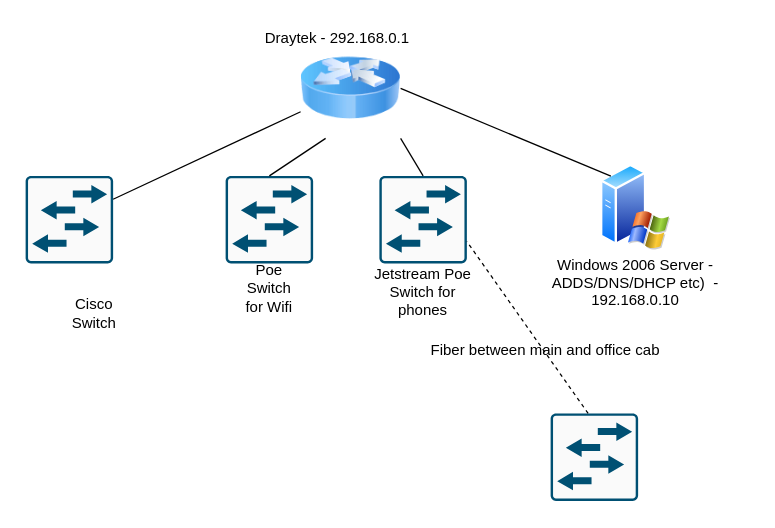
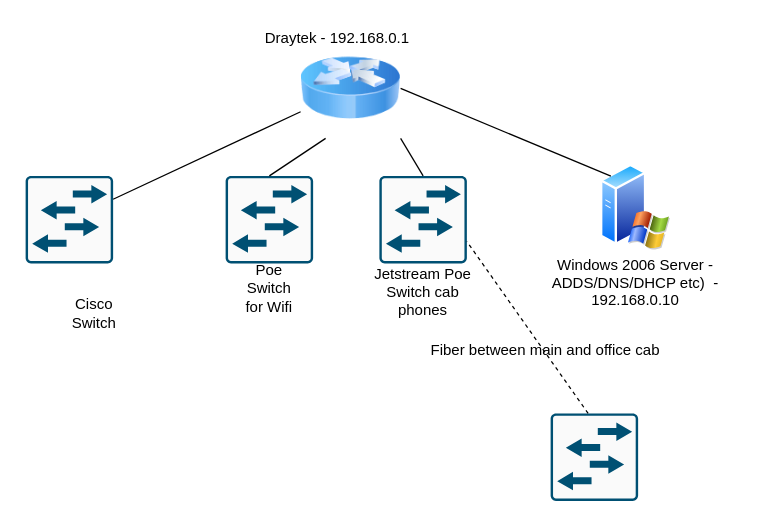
- <mxCell id="18" value="Draytek - 292.168.0.1" style="text;html=1;strokeColor=none;fillColor=none;align=center;verticalAlign=middle;whiteSpace=wrap;rounded=0;" vertex="1" parent="1"><mxGeometry x="203" y="20" width="133" height="20" as="geometry" /></mxCell>
+ <mxCell id="18" value="Draytek - 192.168.0.1" style="text;html=1;strokeColor=none;fillColor=none;align=center;verticalAlign=middle;whiteSpace=wrap;rounded=0;" vertex="1" parent="1"><mxGeometry x="203" y="20" width="133" height="20" as="geometry" /></mxCell>
- <mxCell id="15" value="&lt;div&gt;Jetstream Poe Switch for phones&lt;/div&gt;&lt;div&gt;&lt;br&gt;&lt;/div&gt;" style="text;html=1;strokeColor=none;fillColor=none;align=center;verticalAlign=middle;whiteSpace=wrap;rounded=0;" vertex="1" parent="1"><mxGeometry x="297" y="230" width="82" height="20" as="geometry" /></mxCell>
+ <mxCell id="15" value="&lt;div&gt;Jetstream Poe Switch cab phones&lt;/div&gt;&lt;div&gt;&lt;br&gt;&lt;/div&gt;" style="text;html=1;strokeColor=none;fillColor=none;align=center;verticalAlign=middle;whiteSpace=wrap;rounded=0;" vertex="1" parent="1"><mxGeometry x="297" y="230" width="82" height="20" as="geometry" /></mxCell>
